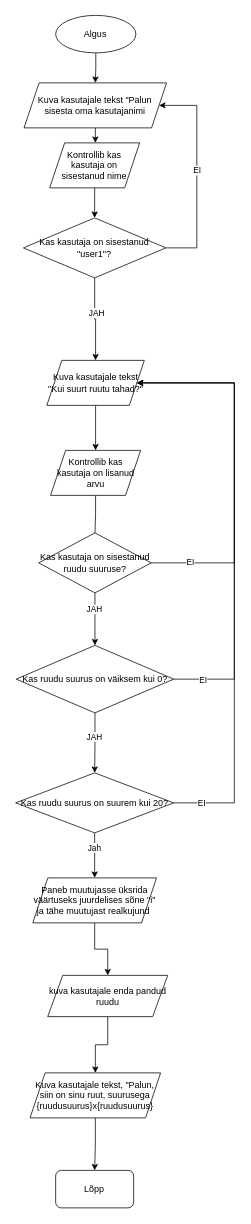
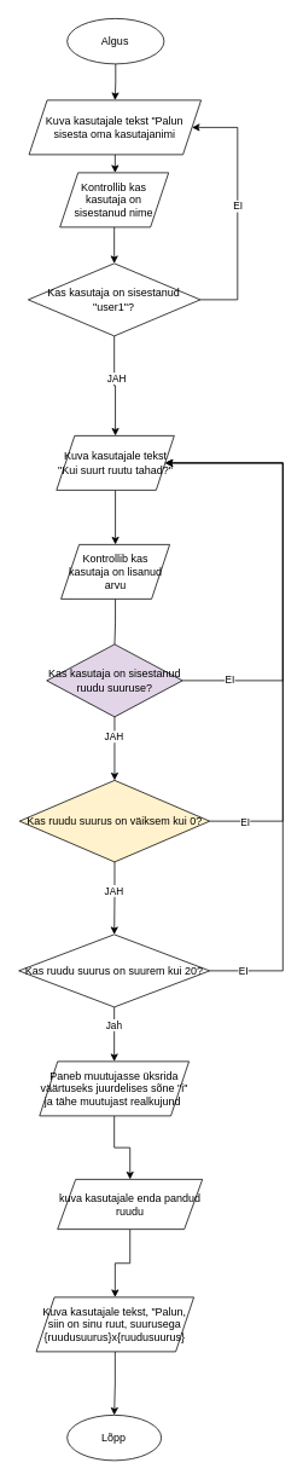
- <mxCell id="29" value="Kas kasutaja on sisestanud ruudu suuruse?" style="rhombus;whiteSpace=wrap;html=1;" vertex="1" parent="1"><mxGeometry x="50.75" y="710" width="150" height="80" as="geometry" /></mxCell>
+ <mxCell id="29" value="Kas kasutaja on sisestanud ruudu suuruse?" style="rhombus;whiteSpace=wrap;html=1;fillColor=#e1d5e7;" vertex="1" parent="1"><mxGeometry x="50.75" y="710" width="150" height="80" as="geometry" /></mxCell>
- <mxCell id="6" value="Kas ruudu suurus on väiksem kui 0?" style="rhombus;whiteSpace=wrap;html=1;" vertex="1" parent="1"><mxGeometry x="20.75" y="860" width="210" height="90" as="geometry" /></mxCell>
+ <mxCell id="6" value="Kas ruudu suurus on väiksem kui 0?" style="rhombus;whiteSpace=wrap;html=1;fillColor=#fff2cc;" vertex="1" parent="1"><mxGeometry x="20.75" y="860" width="210" height="90" as="geometry" /></mxCell>
- <mxCell id="32" value="Lõpp" style="whiteSpace=wrap;html=1;rounded=1;" vertex="1" parent="1"><mxGeometry x="73.38" y="1560" width="104" height="50" as="geometry" /></mxCell>
+ <mxCell id="32" value="Lõpp" style="ellipse;whiteSpace=wrap;html=1;" vertex="1" parent="1"><mxGeometry x="73.38" y="1560" width="104" height="50" as="geometry" /></mxCell>
